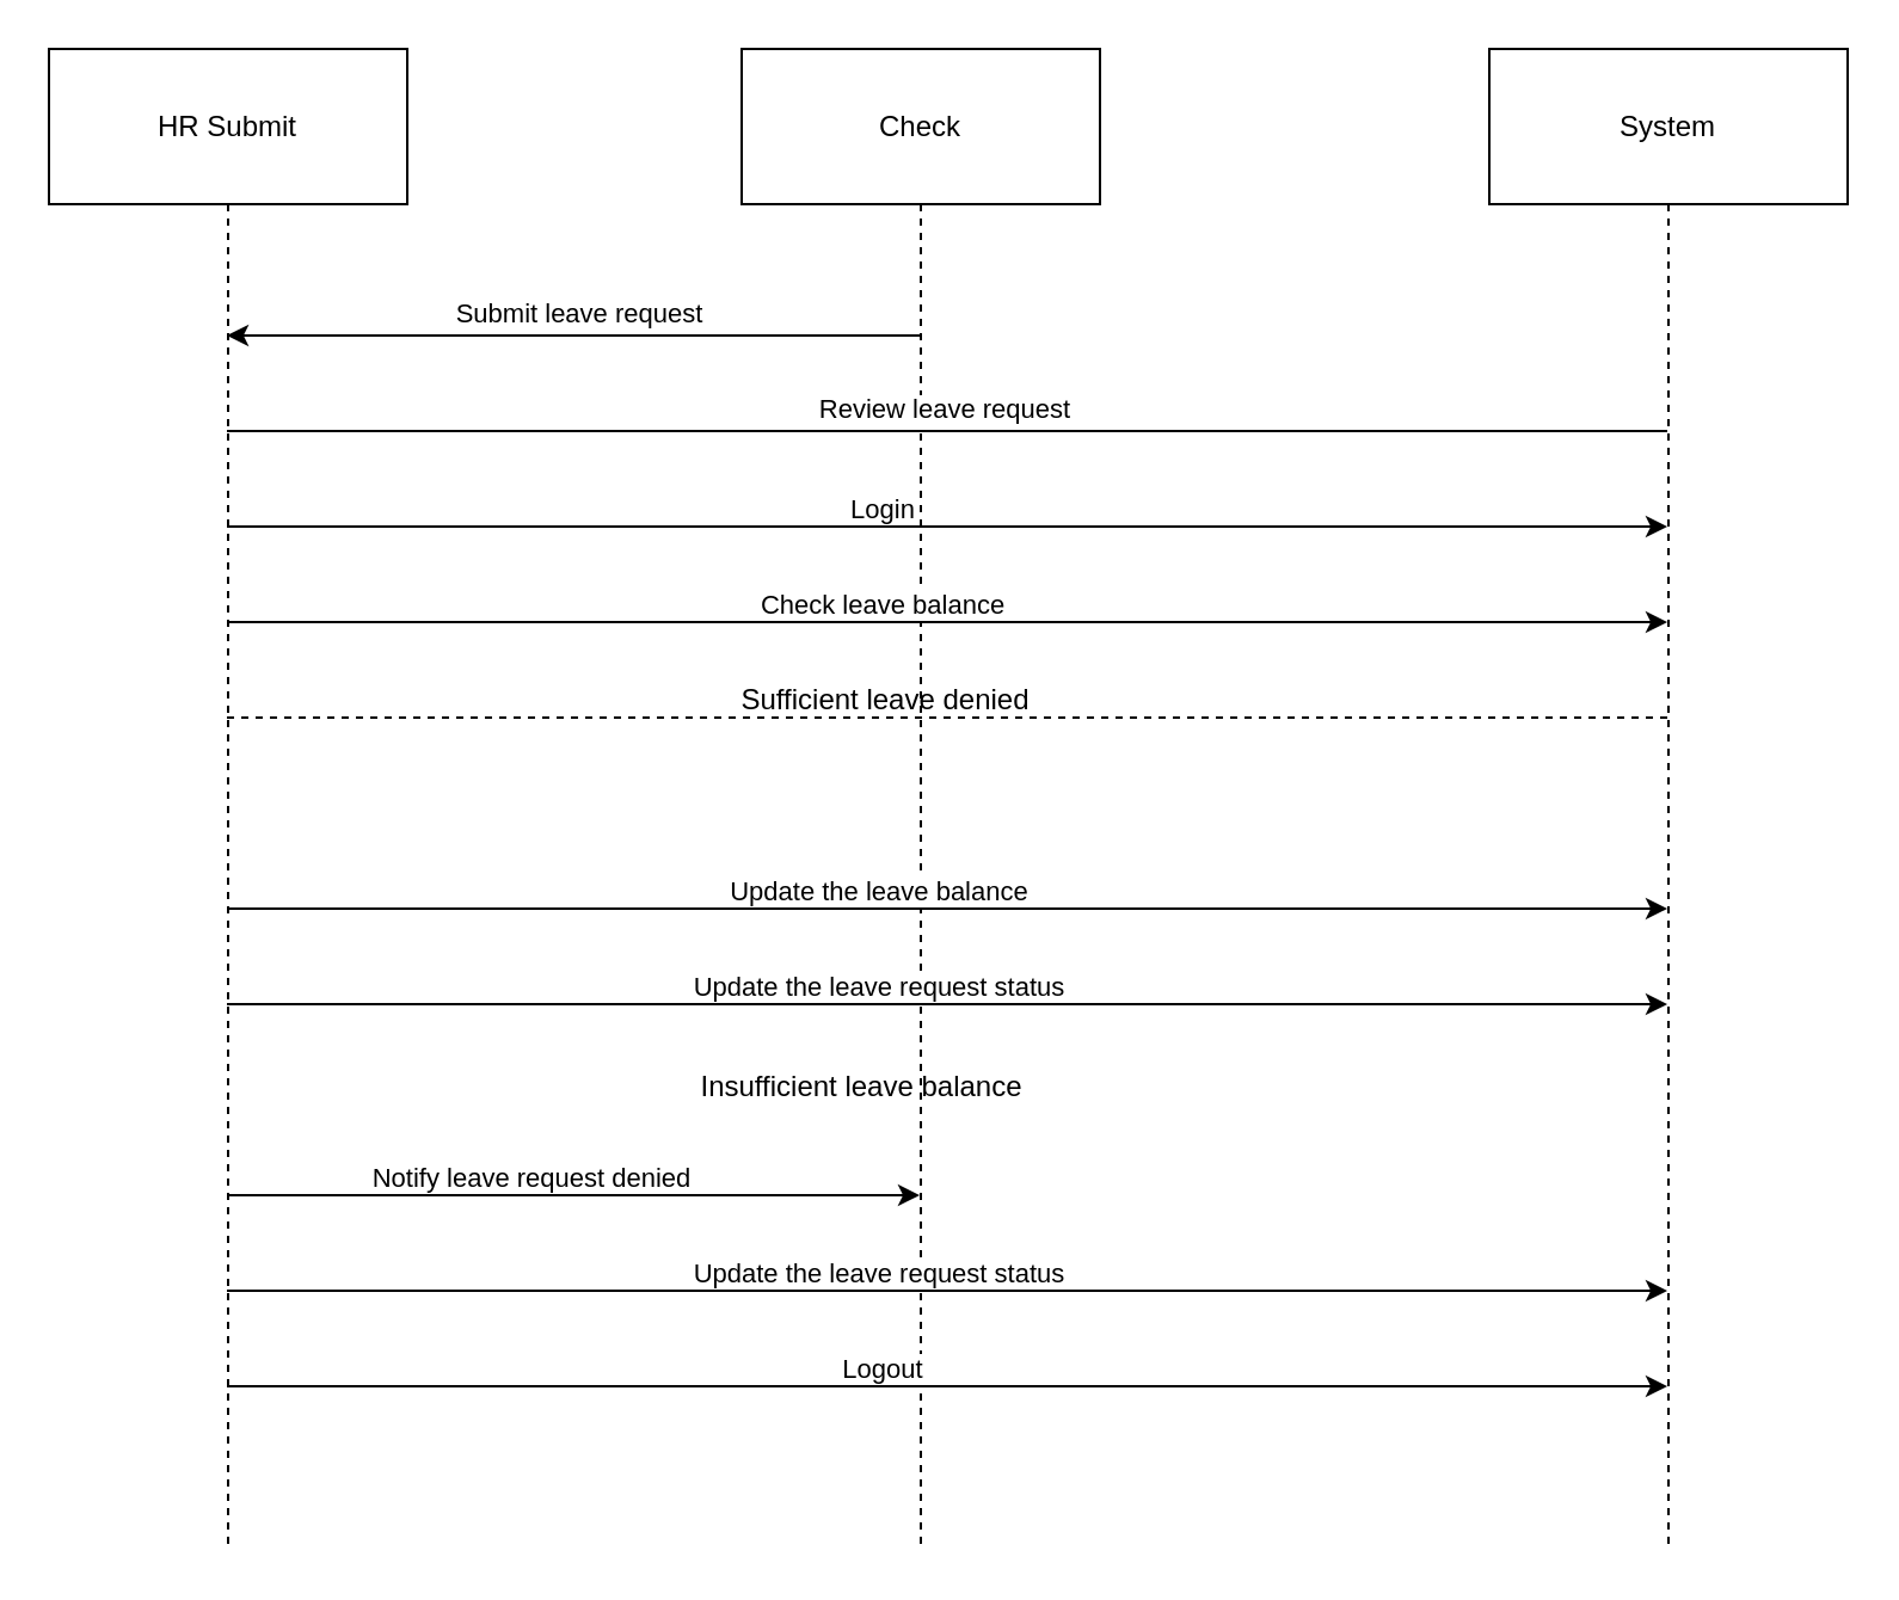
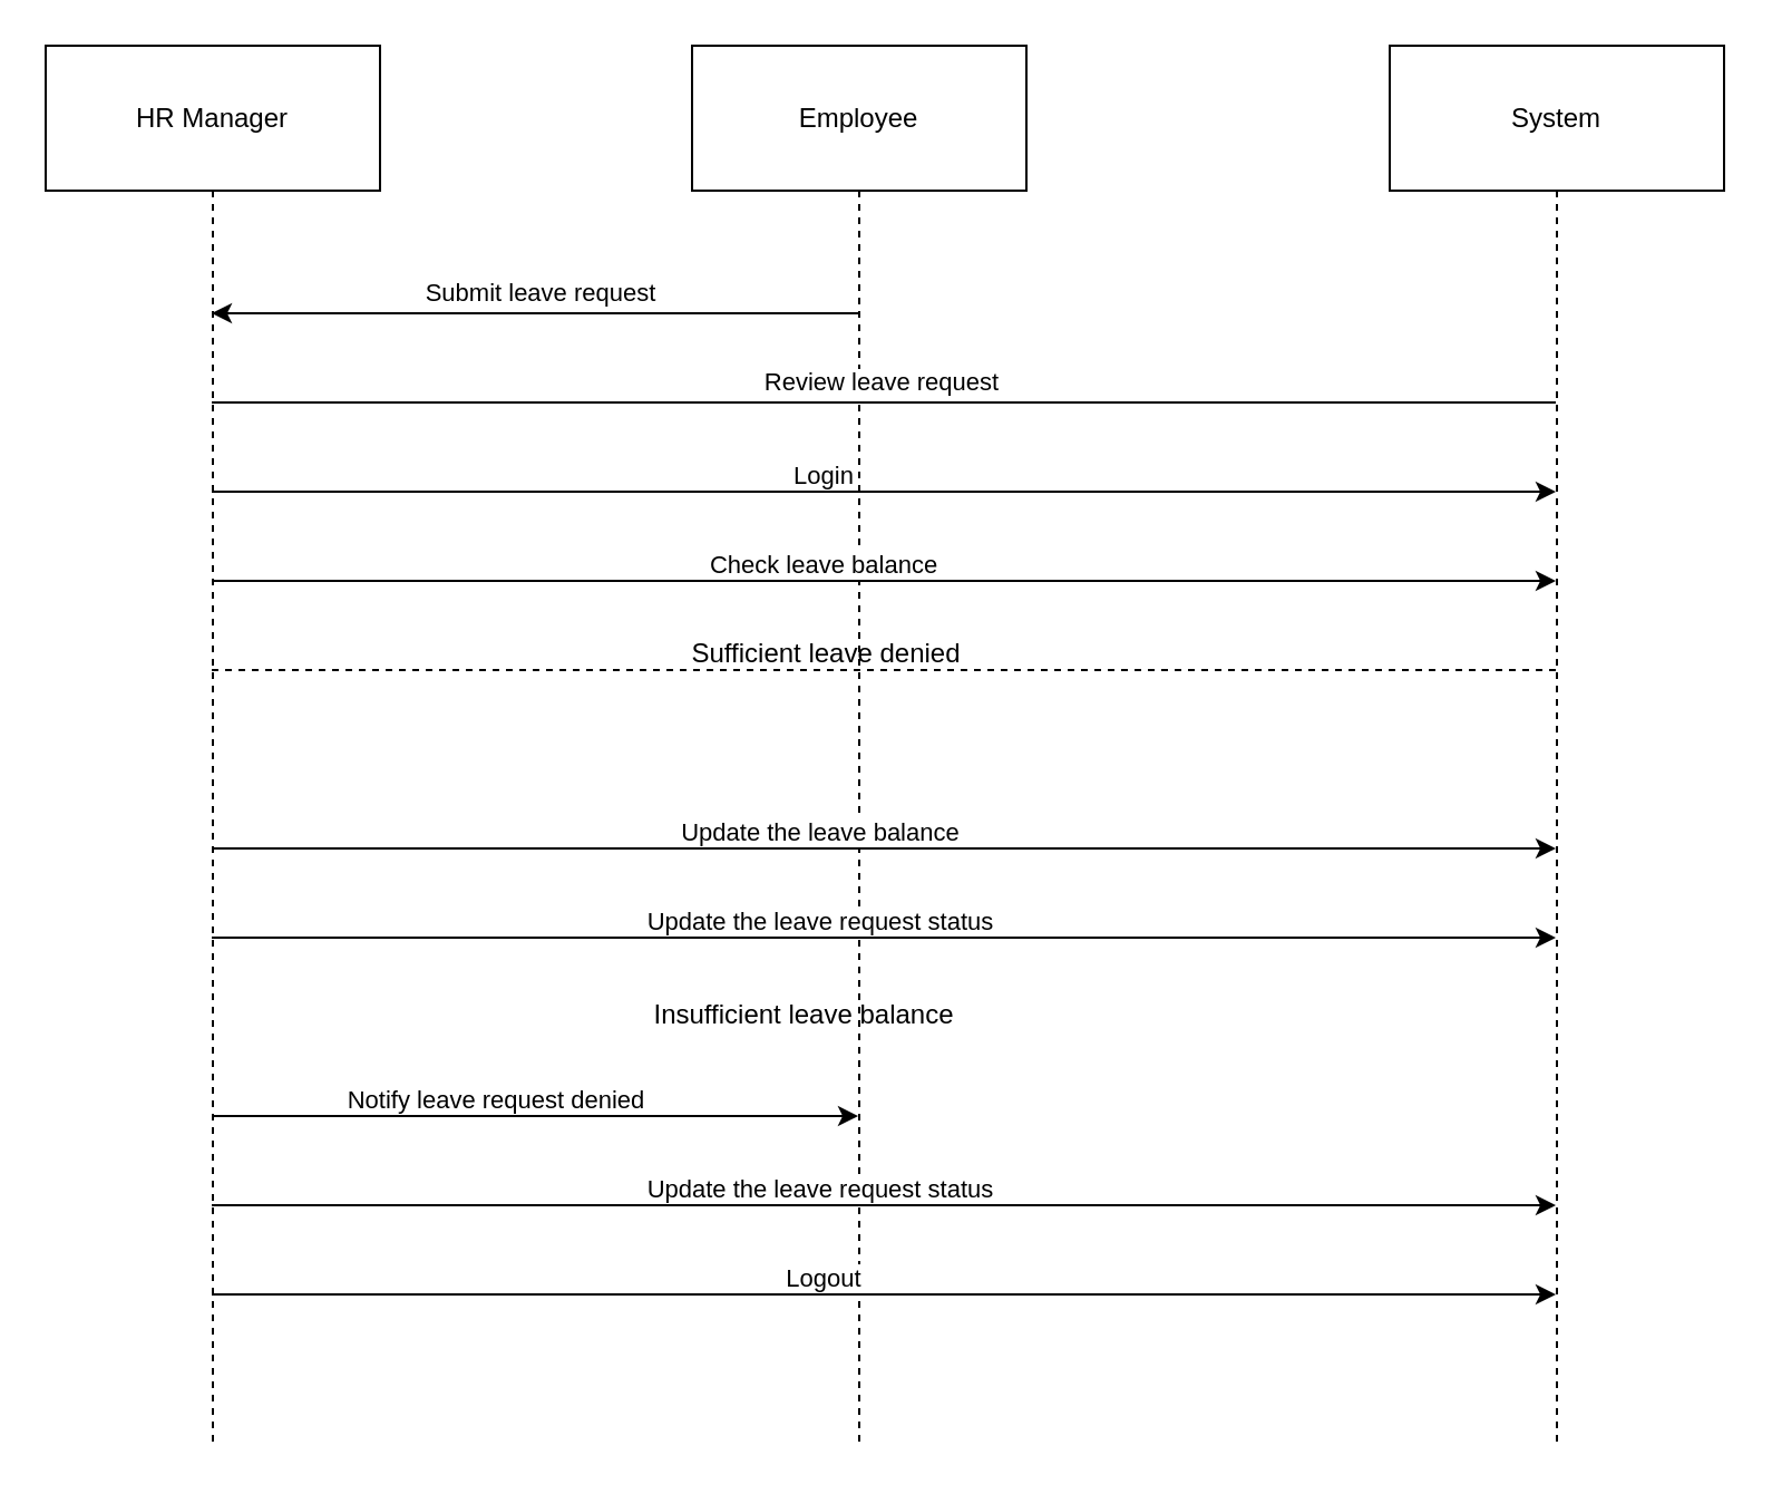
- <mxCell id="2" value="HR Submit" style="shape=umlLifeline;perimeter=lifelinePerimeter;whiteSpace=wrap;container=1;dropTarget=0;collapsible=0;recursiveResize=0;outlineConnect=0;portConstraint=eastwest;newEdgeStyle={&quot;edgeStyle&quot;:&quot;elbowEdgeStyle&quot;,&quot;elbow&quot;:&quot;vertical&quot;,&quot;curved&quot;:0,&quot;rounded&quot;:0};size=65;" parent="1" vertex="1"><mxGeometry width="150" height="628" as="geometry" x="20" y="20" /></mxCell>
+ <mxCell id="2" value="HR Manager" style="shape=umlLifeline;perimeter=lifelinePerimeter;whiteSpace=wrap;container=1;dropTarget=0;collapsible=0;recursiveResize=0;outlineConnect=0;portConstraint=eastwest;newEdgeStyle={&quot;edgeStyle&quot;:&quot;elbowEdgeStyle&quot;,&quot;elbow&quot;:&quot;vertical&quot;,&quot;curved&quot;:0,&quot;rounded&quot;:0};size=65;" parent="1" vertex="1"><mxGeometry width="150" height="628" as="geometry" x="20" y="20" /></mxCell>
- <mxCell id="3" value="Check" style="shape=umlLifeline;perimeter=lifelinePerimeter;whiteSpace=wrap;container=1;dropTarget=0;collapsible=0;recursiveResize=0;outlineConnect=0;portConstraint=eastwest;newEdgeStyle={&quot;edgeStyle&quot;:&quot;elbowEdgeStyle&quot;,&quot;elbow&quot;:&quot;vertical&quot;,&quot;curved&quot;:0,&quot;rounded&quot;:0};size=65;" parent="1" vertex="1"><mxGeometry x="310" width="150" height="628" as="geometry" y="20" /></mxCell>
+ <mxCell id="3" value="Employee" style="shape=umlLifeline;perimeter=lifelinePerimeter;whiteSpace=wrap;container=1;dropTarget=0;collapsible=0;recursiveResize=0;outlineConnect=0;portConstraint=eastwest;newEdgeStyle={&quot;edgeStyle&quot;:&quot;elbowEdgeStyle&quot;,&quot;elbow&quot;:&quot;vertical&quot;,&quot;curved&quot;:0,&quot;rounded&quot;:0};size=65;" parent="1" vertex="1"><mxGeometry x="310" width="150" height="628" as="geometry" y="20" /></mxCell>
